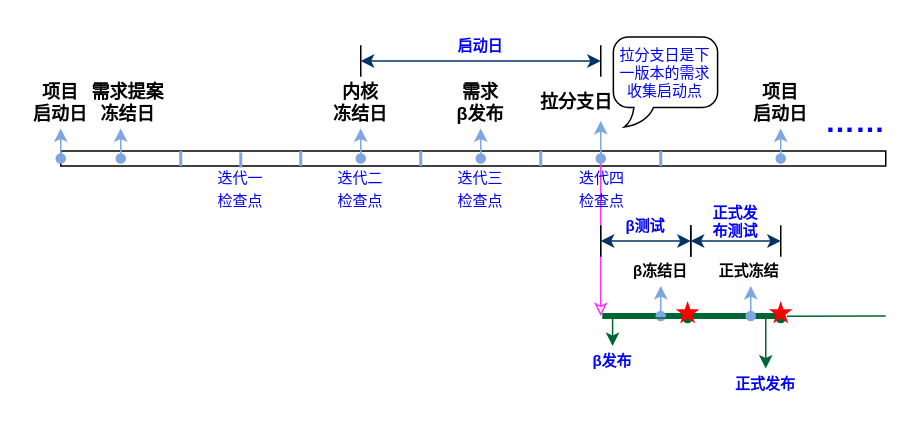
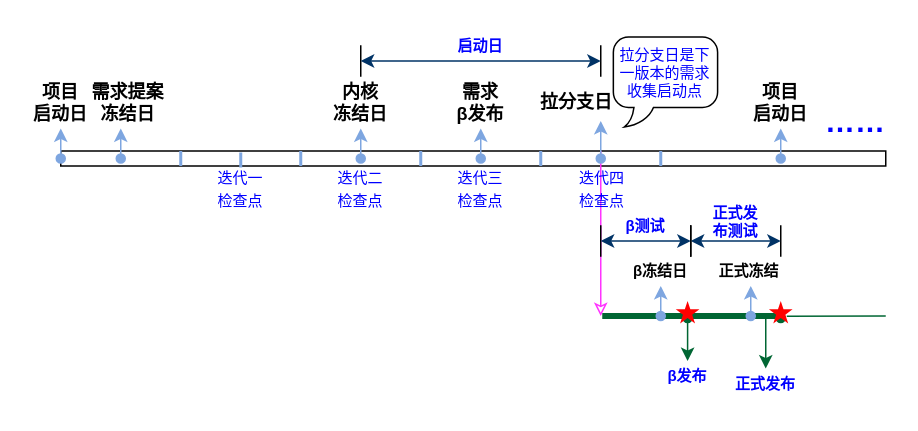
- <mxCell id="26" value="&lt;font style=&quot;font-size: 10px&quot; color=&quot;#0000ff&quot;&gt;&lt;b&gt;β发布&lt;/b&gt;&lt;/font&gt;" style="text;html=1;strokeColor=none;fillColor=none;align=center;verticalAlign=middle;whiteSpace=wrap;rounded=0;" vertex="1" parent="1"><mxGeometry x="387.9" y="230" width="40" height="20" as="geometry" /></mxCell>
+ <mxCell id="26" value="&lt;font style=&quot;font-size: 10px&quot; color=&quot;#0000ff&quot;&gt;&lt;b&gt;β发布&lt;/b&gt;&lt;/font&gt;" style="text;html=1;strokeColor=none;fillColor=none;align=center;verticalAlign=middle;whiteSpace=wrap;rounded=0;" vertex="1" parent="1"><mxGeometry x="437.9" y="240" width="40" height="20" as="geometry" /></mxCell>
